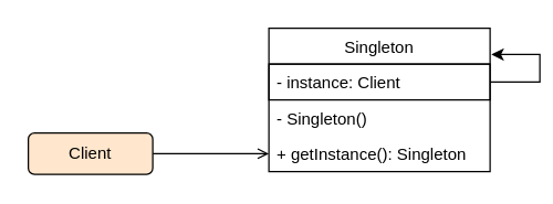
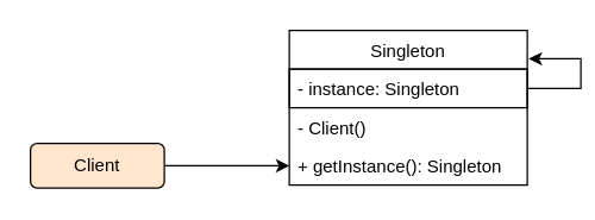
- <mxCell id="6" value="- instance: Client" style="text;strokeColor=#000000;fillColor=none;align=left;verticalAlign=top;spacingLeft=4;spacingRight=4;overflow=hidden;rotatable=0;points=[[0,0.5],[1,0.5]];portConstraint=eastwest;" parent="4" vertex="1"><mxGeometry y="26" width="160" height="26" as="geometry" /></mxCell>
+ <mxCell id="6" value="- instance: Singleton" style="text;strokeColor=#000000;fillColor=none;align=left;verticalAlign=top;spacingLeft=4;spacingRight=4;overflow=hidden;rotatable=0;points=[[0,0.5],[1,0.5]];portConstraint=eastwest;" parent="4" vertex="1"><mxGeometry y="26" width="160" height="26" as="geometry" /></mxCell>
- <mxCell id="7" value="- Singleton()" style="text;strokeColor=none;fillColor=none;align=left;verticalAlign=top;spacingLeft=4;spacingRight=4;overflow=hidden;rotatable=0;points=[[0,0.5],[1,0.5]];portConstraint=eastwest;" parent="4" vertex="1"><mxGeometry y="52" width="160" height="26" as="geometry" /></mxCell>
+ <mxCell id="7" value="- Client()" style="text;strokeColor=none;fillColor=none;align=left;verticalAlign=top;spacingLeft=4;spacingRight=4;overflow=hidden;rotatable=0;points=[[0,0.5],[1,0.5]];portConstraint=eastwest;" parent="4" vertex="1"><mxGeometry y="52" width="160" height="26" as="geometry" /></mxCell>
- <mxCell id="2" value="" style="edgeStyle=orthogonalEdgeStyle;rounded=0;orthogonalLoop=1;jettySize=auto;html=1;endArrow=open;" parent="1" source="3" target="8" edge="1"><mxGeometry relative="1" as="geometry" /></mxCell>
+ <mxCell id="2" value="" style="edgeStyle=orthogonalEdgeStyle;rounded=0;orthogonalLoop=1;jettySize=auto;html=1;" parent="1" source="3" target="8" edge="1"><mxGeometry relative="1" as="geometry" /></mxCell>
